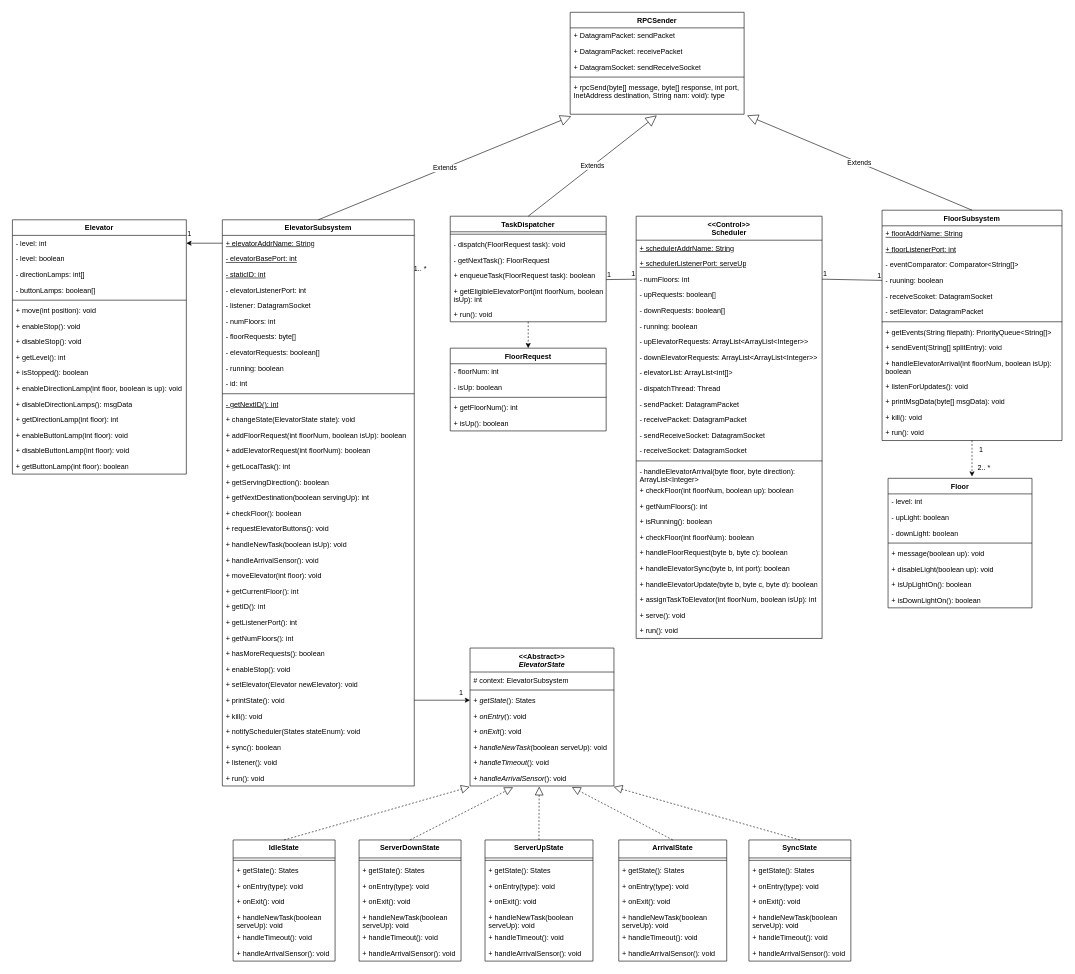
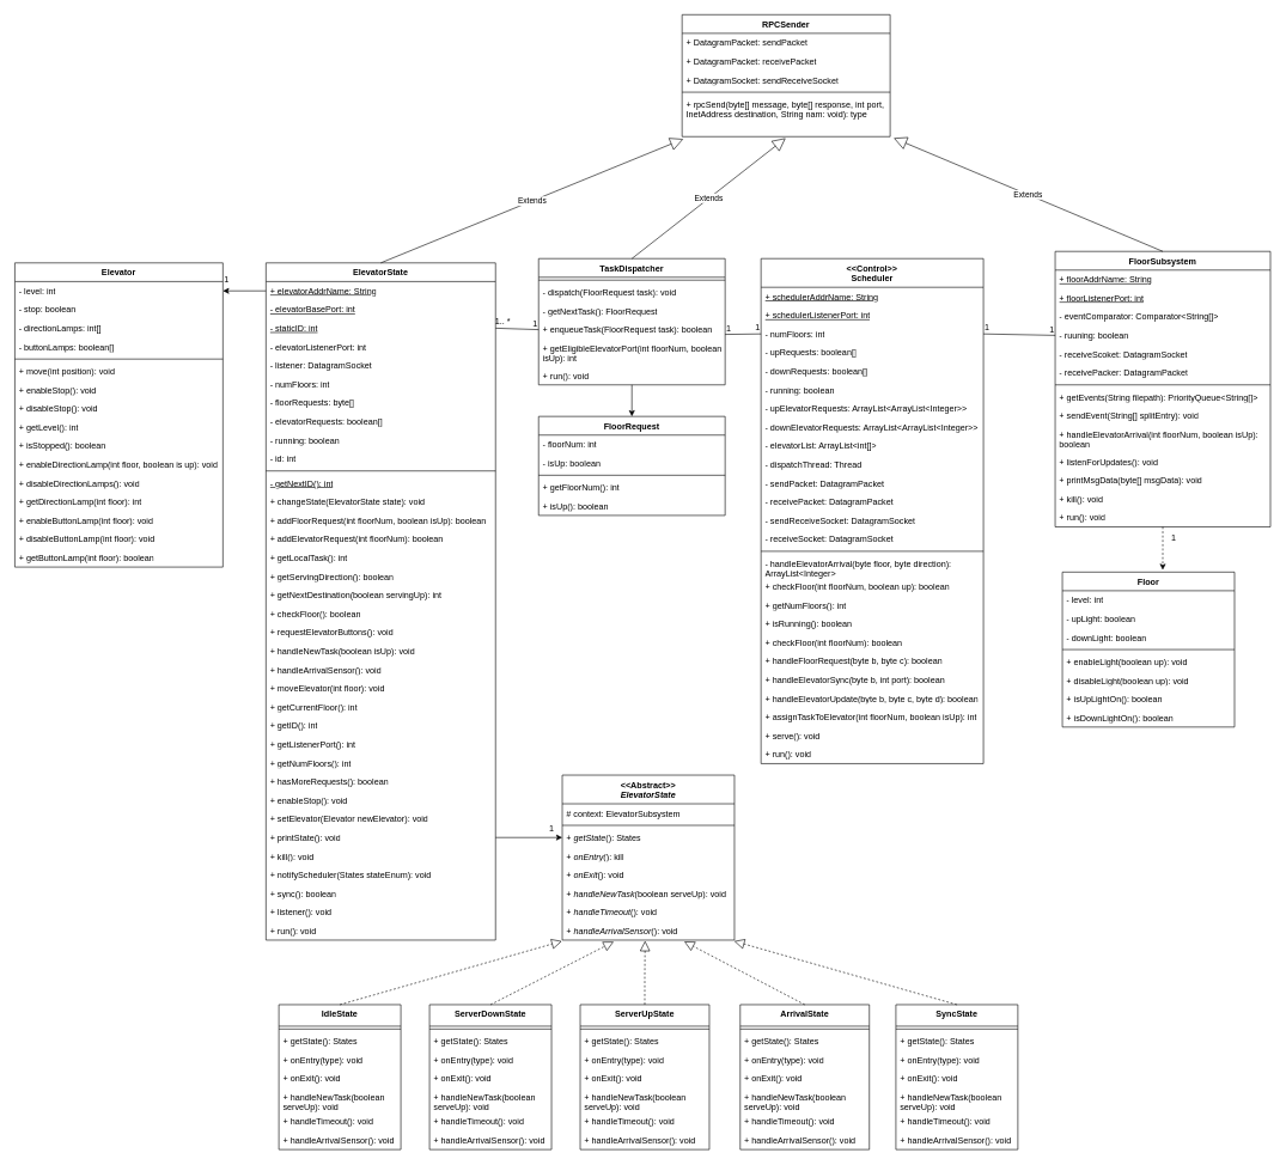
- <mxCell id="2" value="ElevatorSubsystem" style="swimlane;fontStyle=1;align=center;verticalAlign=top;childLayout=stackLayout;horizontal=1;startSize=26;horizontalStack=0;resizeParent=1;resizeParentMax=0;resizeLast=0;collapsible=1;marginBottom=0;whiteSpace=wrap;html=1;" parent="1" vertex="1"><mxGeometry x="370" y="366" width="320" height="944" as="geometry" /></mxCell>
+ <mxCell id="2" value="ElevatorState" style="swimlane;fontStyle=1;align=center;verticalAlign=top;childLayout=stackLayout;horizontal=1;startSize=26;horizontalStack=0;resizeParent=1;resizeParentMax=0;resizeLast=0;collapsible=1;marginBottom=0;whiteSpace=wrap;html=1;" parent="1" vertex="1"><mxGeometry x="370" y="366" width="320" height="944" as="geometry" /></mxCell>
- <mxCell id="41" value="- level: boolean" style="text;strokeColor=none;fillColor=none;align=left;verticalAlign=top;spacingLeft=4;spacingRight=4;overflow=hidden;rotatable=0;points=[[0,0.5],[1,0.5]];portConstraint=eastwest;whiteSpace=wrap;html=1;" parent="39" vertex="1"><mxGeometry y="52" width="290" height="26" as="geometry" /></mxCell>
+ <mxCell id="41" value="- stop: boolean" style="text;strokeColor=none;fillColor=none;align=left;verticalAlign=top;spacingLeft=4;spacingRight=4;overflow=hidden;rotatable=0;points=[[0,0.5],[1,0.5]];portConstraint=eastwest;whiteSpace=wrap;html=1;" parent="39" vertex="1"><mxGeometry y="52" width="290" height="26" as="geometry" /></mxCell>
- <mxCell id="58" value="&lt;u&gt;+ schedulerListenerPort: serveUp&lt;/u&gt;" style="text;strokeColor=none;fillColor=none;align=left;verticalAlign=top;spacingLeft=4;spacingRight=4;overflow=hidden;rotatable=0;points=[[0,0.5],[1,0.5]];portConstraint=eastwest;whiteSpace=wrap;html=1;" parent="56" vertex="1"><mxGeometry y="66" width="310" height="26" as="geometry" /></mxCell>
+ <mxCell id="58" value="&lt;u&gt;+ schedulerListenerPort: int&lt;/u&gt;" style="text;strokeColor=none;fillColor=none;align=left;verticalAlign=top;spacingLeft=4;spacingRight=4;overflow=hidden;rotatable=0;points=[[0,0.5],[1,0.5]];portConstraint=eastwest;whiteSpace=wrap;html=1;" parent="56" vertex="1"><mxGeometry y="66" width="310" height="26" as="geometry" /></mxCell>
+ <mxCell id="182" value="" style="endArrow=none;html=1;rounded=0;exitX=1;exitY=0.5;exitDx=0;exitDy=0;entryX=0;entryY=0.5;entryDx=0;entryDy=0;" parent="1" source="5" target="162" edge="1"><mxGeometry relative="1" as="geometry"><mxPoint x="700" y="640" as="sourcePoint" /><mxPoint x="860" y="640" as="targetPoint" /></mxGeometry></mxCell>
+ <mxCell id="183" value="1" style="resizable=0;html=1;whiteSpace=wrap;align=right;verticalAlign=bottom;" parent="182" connectable="0" vertex="1"><mxGeometry x="1" relative="1" as="geometry" /></mxCell>
- <mxCell id="90" value="- setElevator: DatagramPacket" style="text;strokeColor=none;fillColor=none;align=left;verticalAlign=top;spacingLeft=4;spacingRight=4;overflow=hidden;rotatable=0;points=[[0,0.5],[1,0.5]];portConstraint=eastwest;whiteSpace=wrap;html=1;" parent="84" vertex="1"><mxGeometry y="156" width="300" height="26" as="geometry" /></mxCell>
+ <mxCell id="90" value="- receivePacker: DatagramPacket" style="text;strokeColor=none;fillColor=none;align=left;verticalAlign=top;spacingLeft=4;spacingRight=4;overflow=hidden;rotatable=0;points=[[0,0.5],[1,0.5]];portConstraint=eastwest;whiteSpace=wrap;html=1;" parent="84" vertex="1"><mxGeometry y="156" width="300" height="26" as="geometry" /></mxCell>
- <mxCell id="157" style="edgeStyle=orthogonalEdgeStyle;rounded=0;orthogonalLoop=1;jettySize=auto;html=1;entryX=0.5;entryY=0;entryDx=0;entryDy=0;dashed=1;" parent="1" source="158" target="171" edge="1"><mxGeometry relative="1" as="geometry" /></mxCell>
+ <mxCell id="157" style="edgeStyle=orthogonalEdgeStyle;rounded=0;orthogonalLoop=1;jettySize=auto;html=1;entryX=0.5;entryY=0;entryDx=0;entryDy=0;" parent="1" source="158" target="171" edge="1"><mxGeometry relative="1" as="geometry" /></mxCell>
- <mxCell id="51" value="+&amp;nbsp;disableDirectionLamps(): msgData" style="text;strokeColor=none;fillColor=none;align=left;verticalAlign=top;spacingLeft=4;spacingRight=4;overflow=hidden;rotatable=0;points=[[0,0.5],[1,0.5]];portConstraint=eastwest;whiteSpace=wrap;html=1;" parent="39" vertex="1"><mxGeometry y="294" width="290" height="26" as="geometry" /></mxCell>
+ <mxCell id="51" value="+&amp;nbsp;disableDirectionLamps(): void" style="text;strokeColor=none;fillColor=none;align=left;verticalAlign=top;spacingLeft=4;spacingRight=4;overflow=hidden;rotatable=0;points=[[0,0.5],[1,0.5]];portConstraint=eastwest;whiteSpace=wrap;html=1;" parent="39" vertex="1"><mxGeometry y="294" width="290" height="26" as="geometry" /></mxCell>
- <mxCell id="180" value="2.. *" style="text;html=1;align=center;verticalAlign=middle;resizable=0;points=[];autosize=1;strokeColor=none;fillColor=none;" parent="1" vertex="1"><mxGeometry x="1620" y="765" width="40" height="30" as="geometry" /></mxCell>
- <mxCell id="104" value="+ message(boolean up): void" style="text;strokeColor=none;fillColor=none;align=left;verticalAlign=top;spacingLeft=4;spacingRight=4;overflow=hidden;rotatable=0;points=[[0,0.5],[1,0.5]];portConstraint=eastwest;whiteSpace=wrap;html=1;" parent="99" vertex="1"><mxGeometry y="112" width="240" height="26" as="geometry" /></mxCell>
+ <mxCell id="104" value="+ enableLight(boolean up): void" style="text;strokeColor=none;fillColor=none;align=left;verticalAlign=top;spacingLeft=4;spacingRight=4;overflow=hidden;rotatable=0;points=[[0,0.5],[1,0.5]];portConstraint=eastwest;whiteSpace=wrap;html=1;" parent="99" vertex="1"><mxGeometry y="112" width="240" height="26" as="geometry" /></mxCell>
- <mxCell id="112" value="+ &lt;i&gt;onEntry&lt;/i&gt;(): void" style="text;strokeColor=none;fillColor=none;align=left;verticalAlign=top;spacingLeft=4;spacingRight=4;overflow=hidden;rotatable=0;points=[[0,0.5],[1,0.5]];portConstraint=eastwest;whiteSpace=wrap;html=1;" parent="108" vertex="1"><mxGeometry y="100" width="240" height="26" as="geometry" /></mxCell>
+ <mxCell id="112" value="+ &lt;i&gt;onEntry&lt;/i&gt;(): kill" style="text;strokeColor=none;fillColor=none;align=left;verticalAlign=top;spacingLeft=4;spacingRight=4;overflow=hidden;rotatable=0;points=[[0,0.5],[1,0.5]];portConstraint=eastwest;whiteSpace=wrap;html=1;" parent="108" vertex="1"><mxGeometry y="100" width="240" height="26" as="geometry" /></mxCell>
